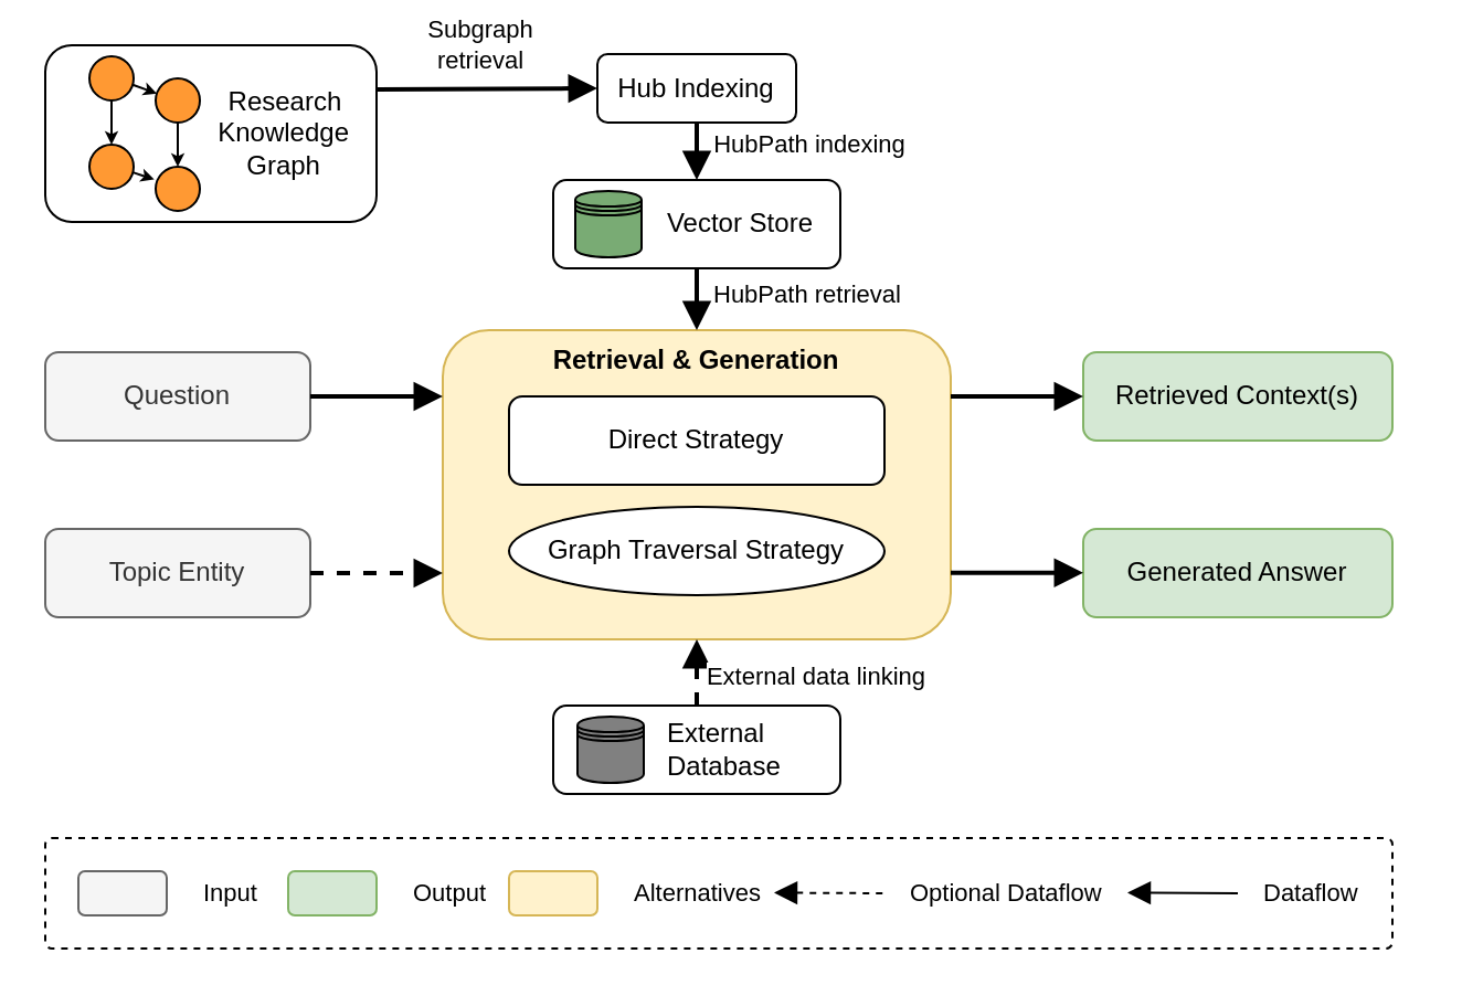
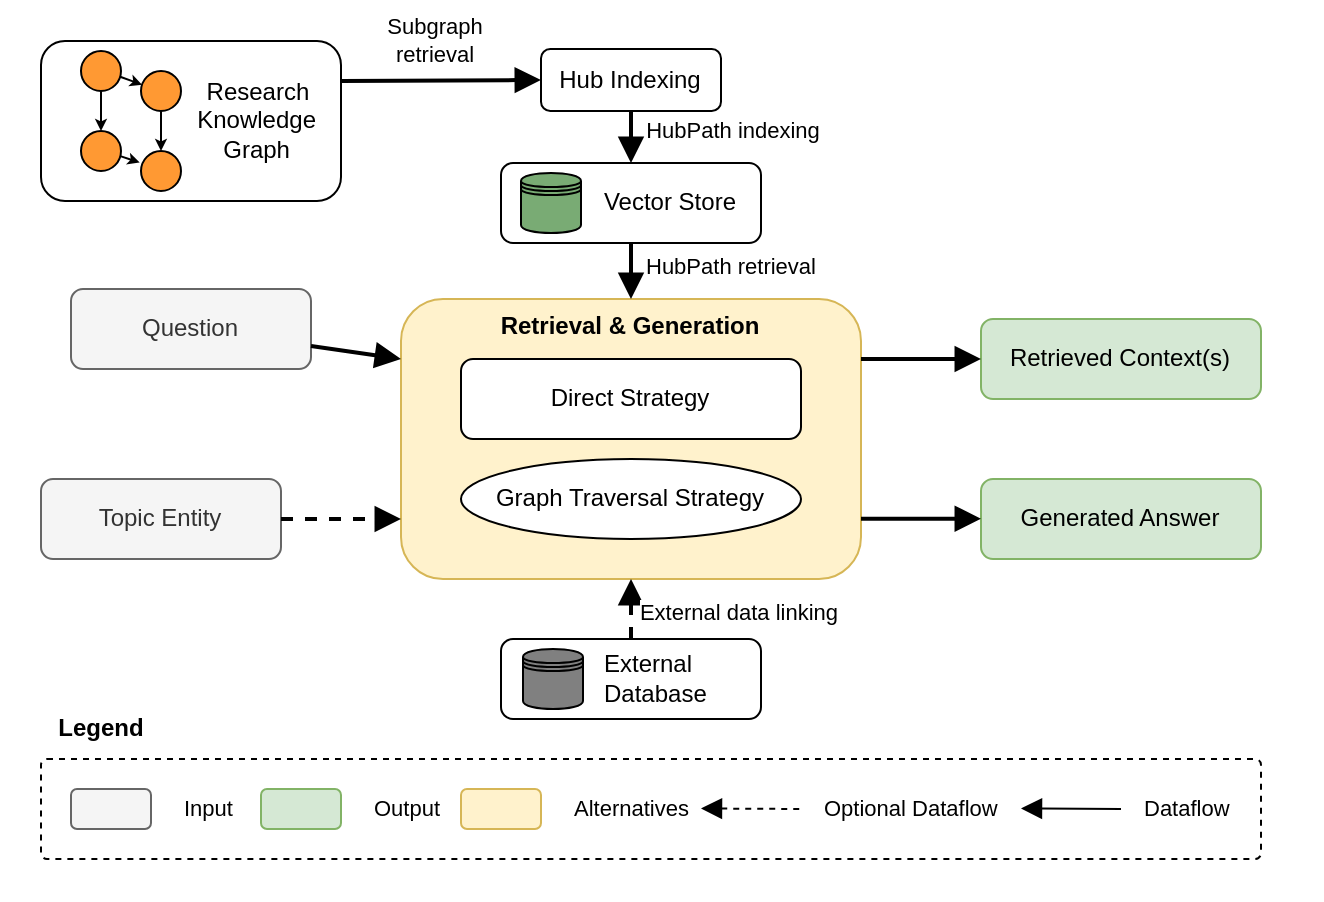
- <mxCell id="6" value="Question" style="rounded=1;whiteSpace=wrap;html=1;fontStyle=0;fillColor=#f5f5f5;fontColor=#333333;strokeColor=#666666;" parent="1" vertex="1"><mxGeometry x="20" y="159" width="120" height="40" as="geometry" /></mxCell>
+ <mxCell id="6" value="Question" style="rounded=1;whiteSpace=wrap;html=1;fontStyle=0;fillColor=#f5f5f5;fontColor=#333333;strokeColor=#666666;" parent="1" vertex="1"><mxGeometry x="35" y="144" width="120" height="40" as="geometry" /></mxCell>
+ <mxCell id="49" value="Legend" style="text;html=1;align=center;verticalAlign=middle;resizable=0;points=[];autosize=1;strokeColor=none;fillColor=none;fontStyle=1" parent="1" vertex="1"><mxGeometry x="20" y="349" width="60" height="30" as="geometry" /></mxCell>
